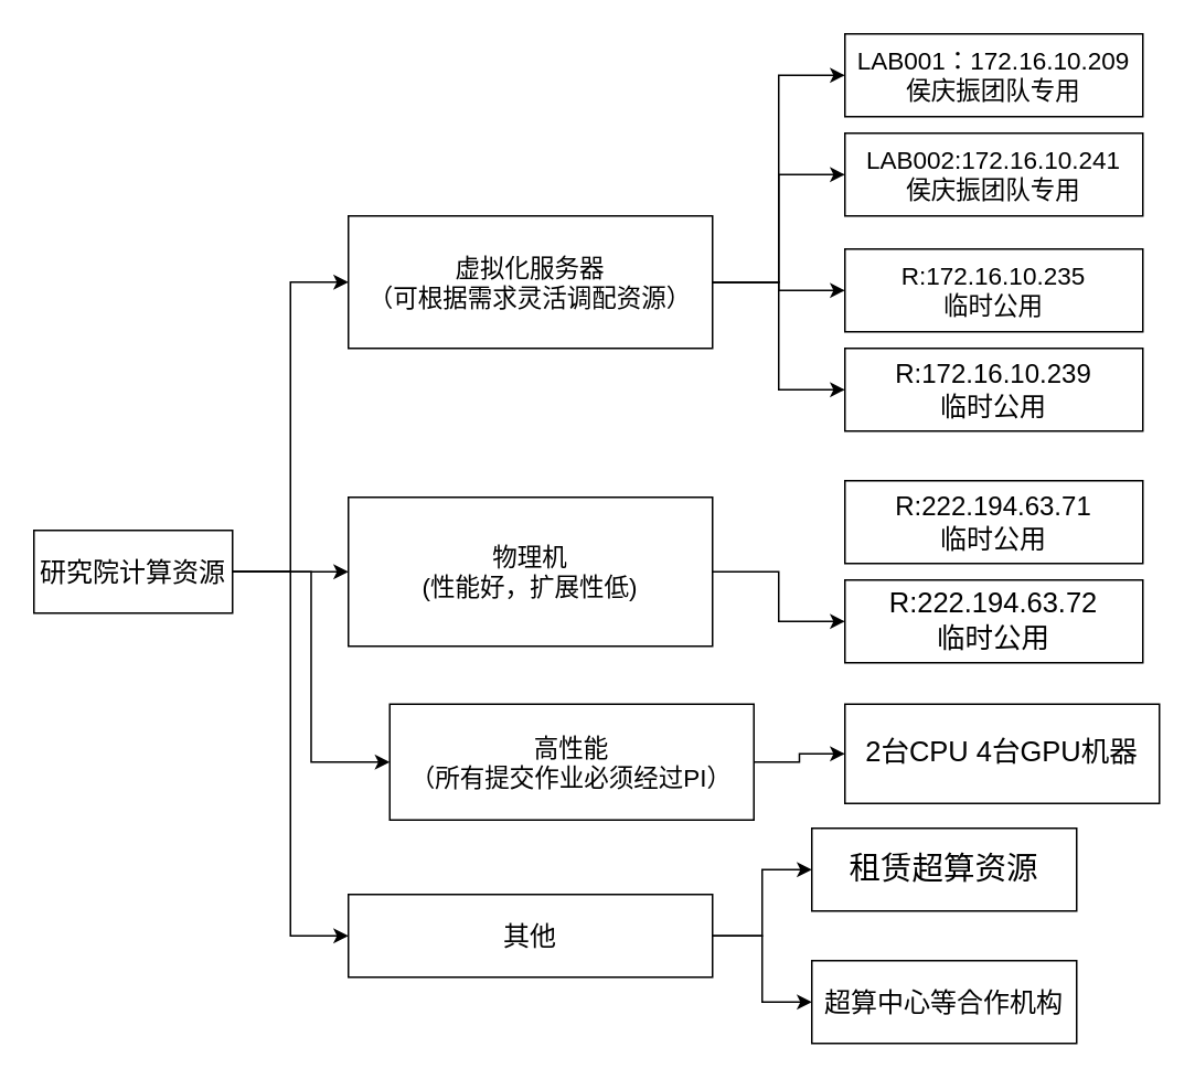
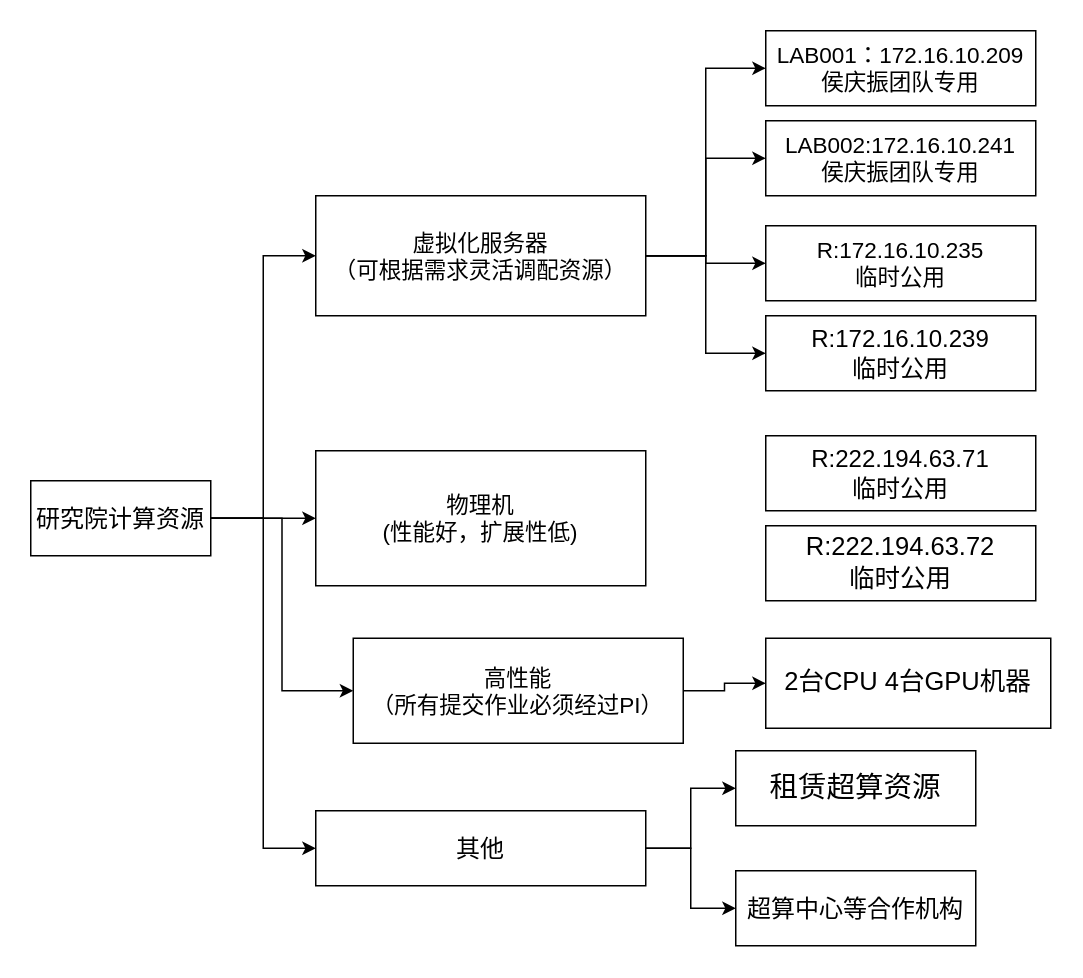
- <mxCell id="12" style="edgeStyle=orthogonalEdgeStyle;rounded=0;orthogonalLoop=1;jettySize=auto;html=1;exitX=1;exitY=0.5;exitDx=0;exitDy=0;entryX=0;entryY=0.5;entryDx=0;entryDy=0;fontStyle=0;fontFamily=Helvetica;" edge="1" parent="1" source="13" target="23"><mxGeometry relative="1" as="geometry" /></mxCell>
